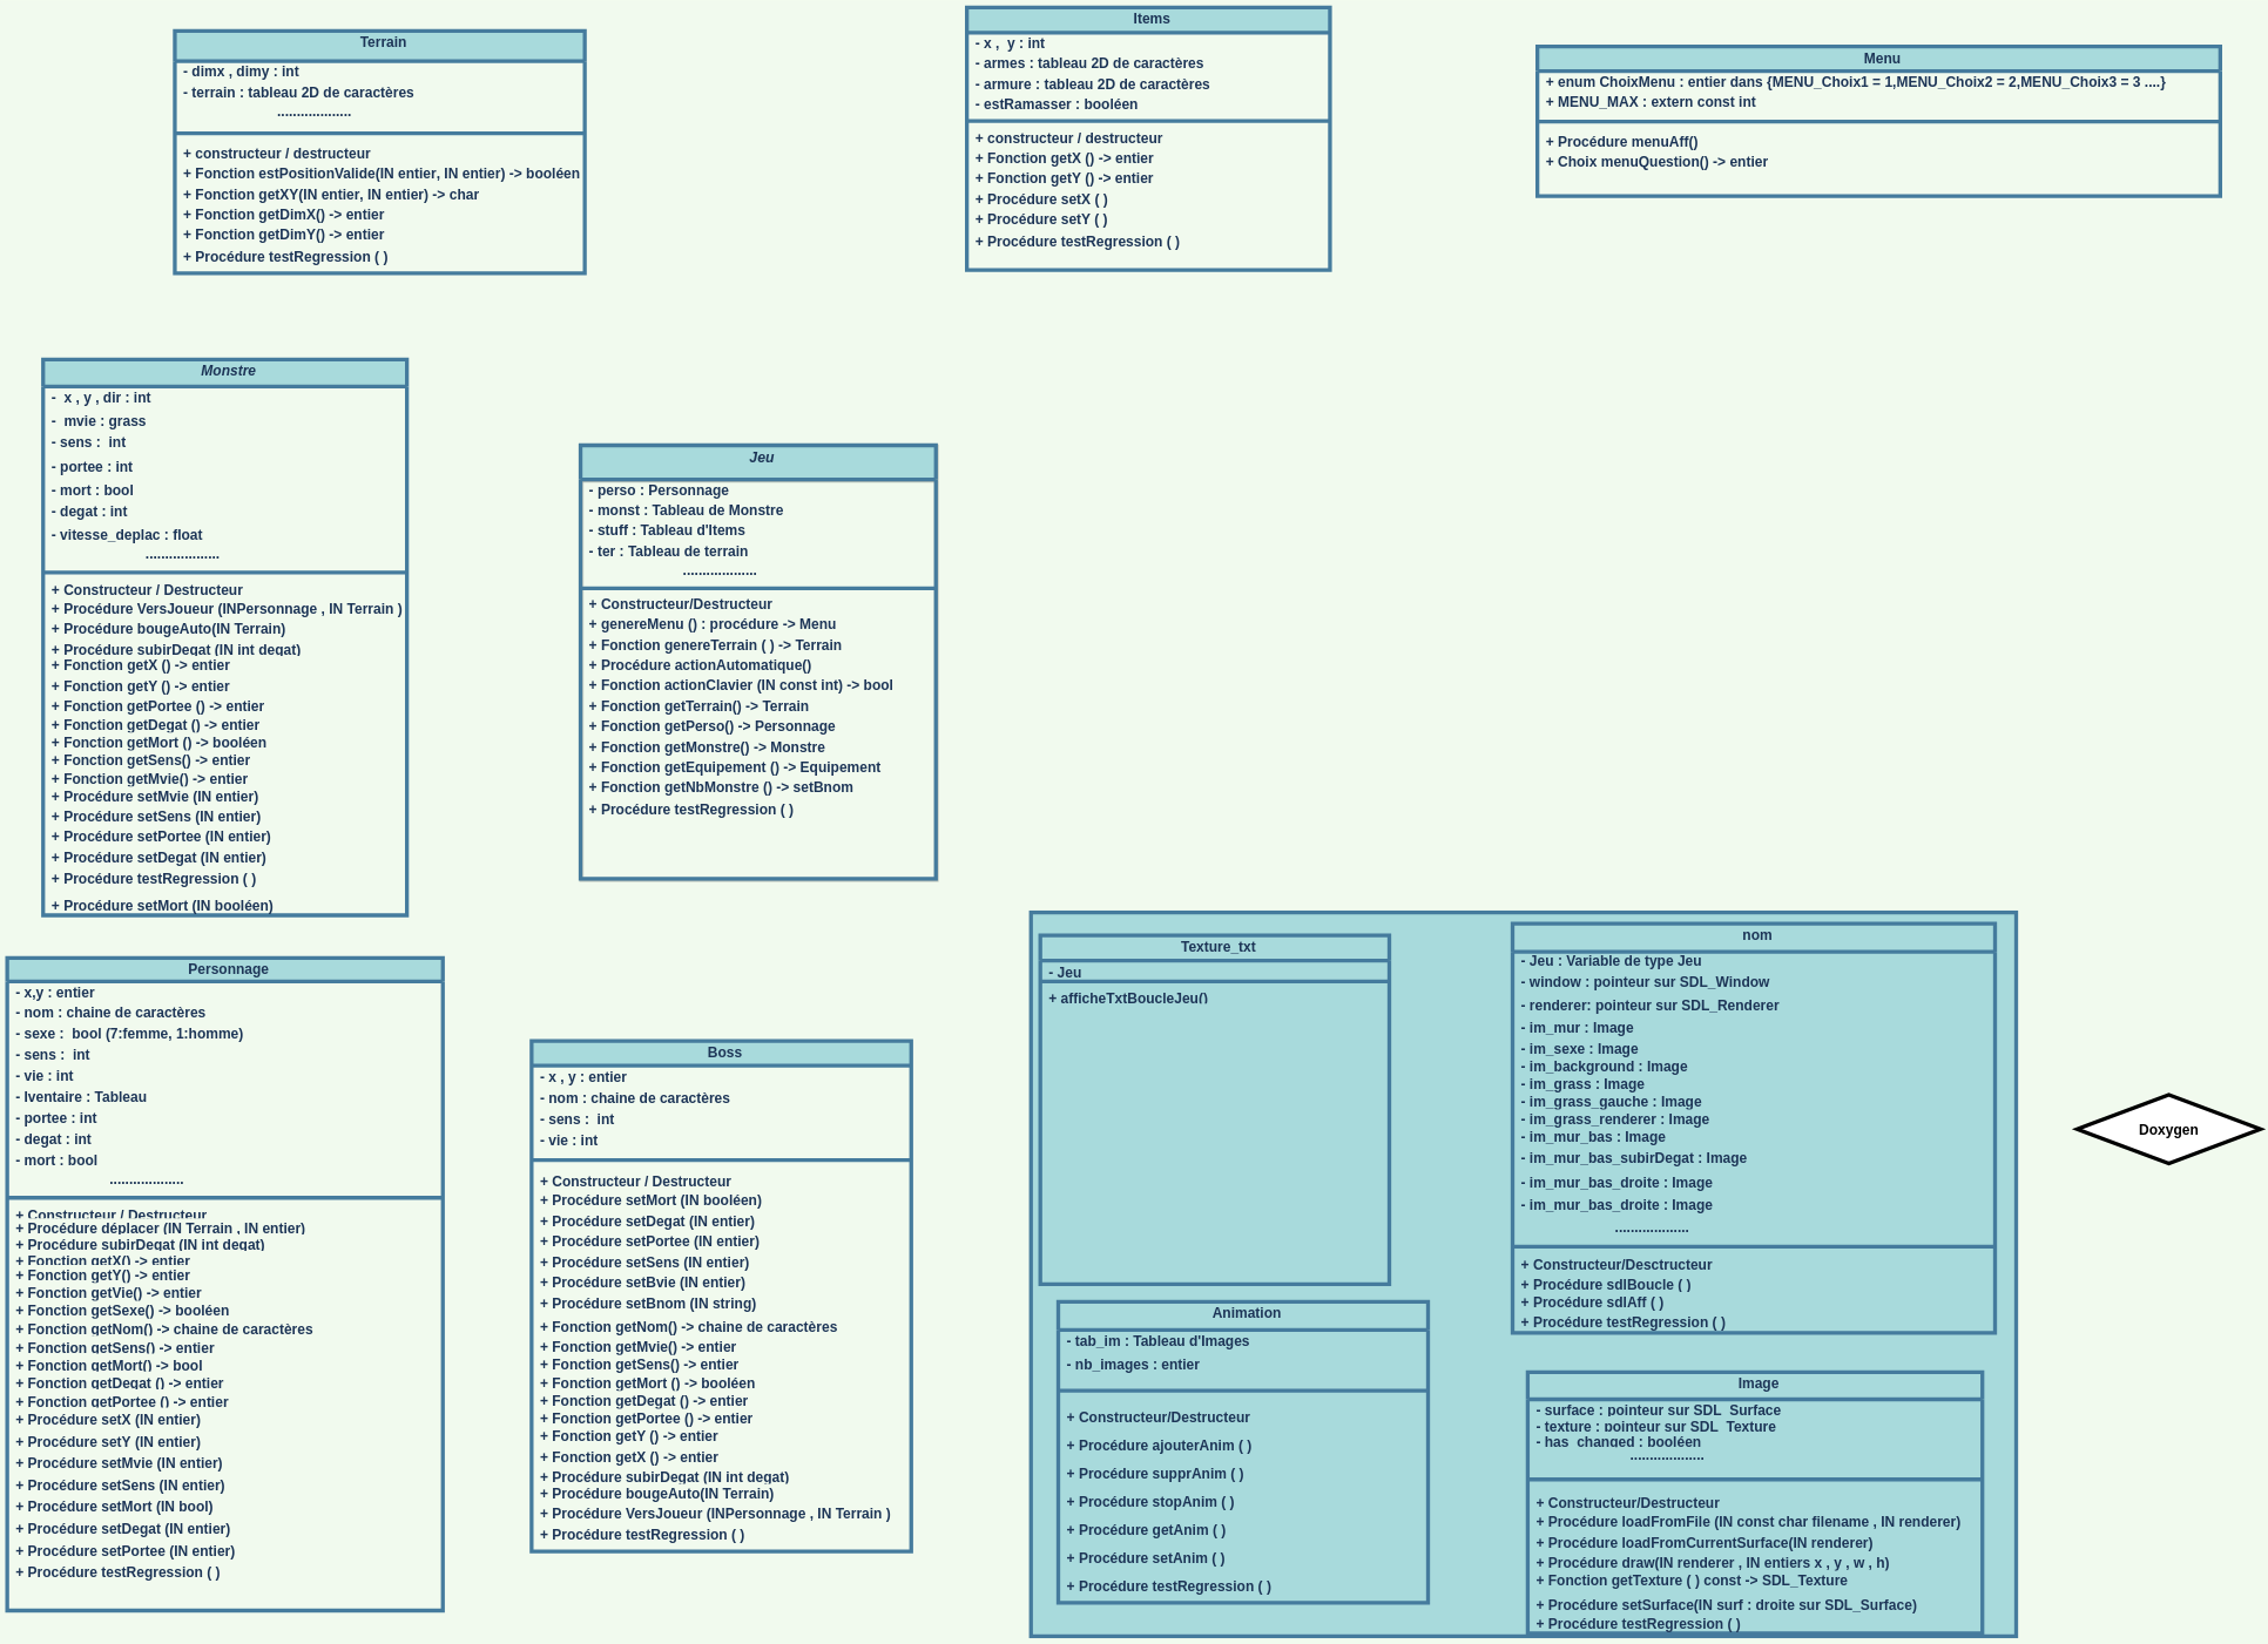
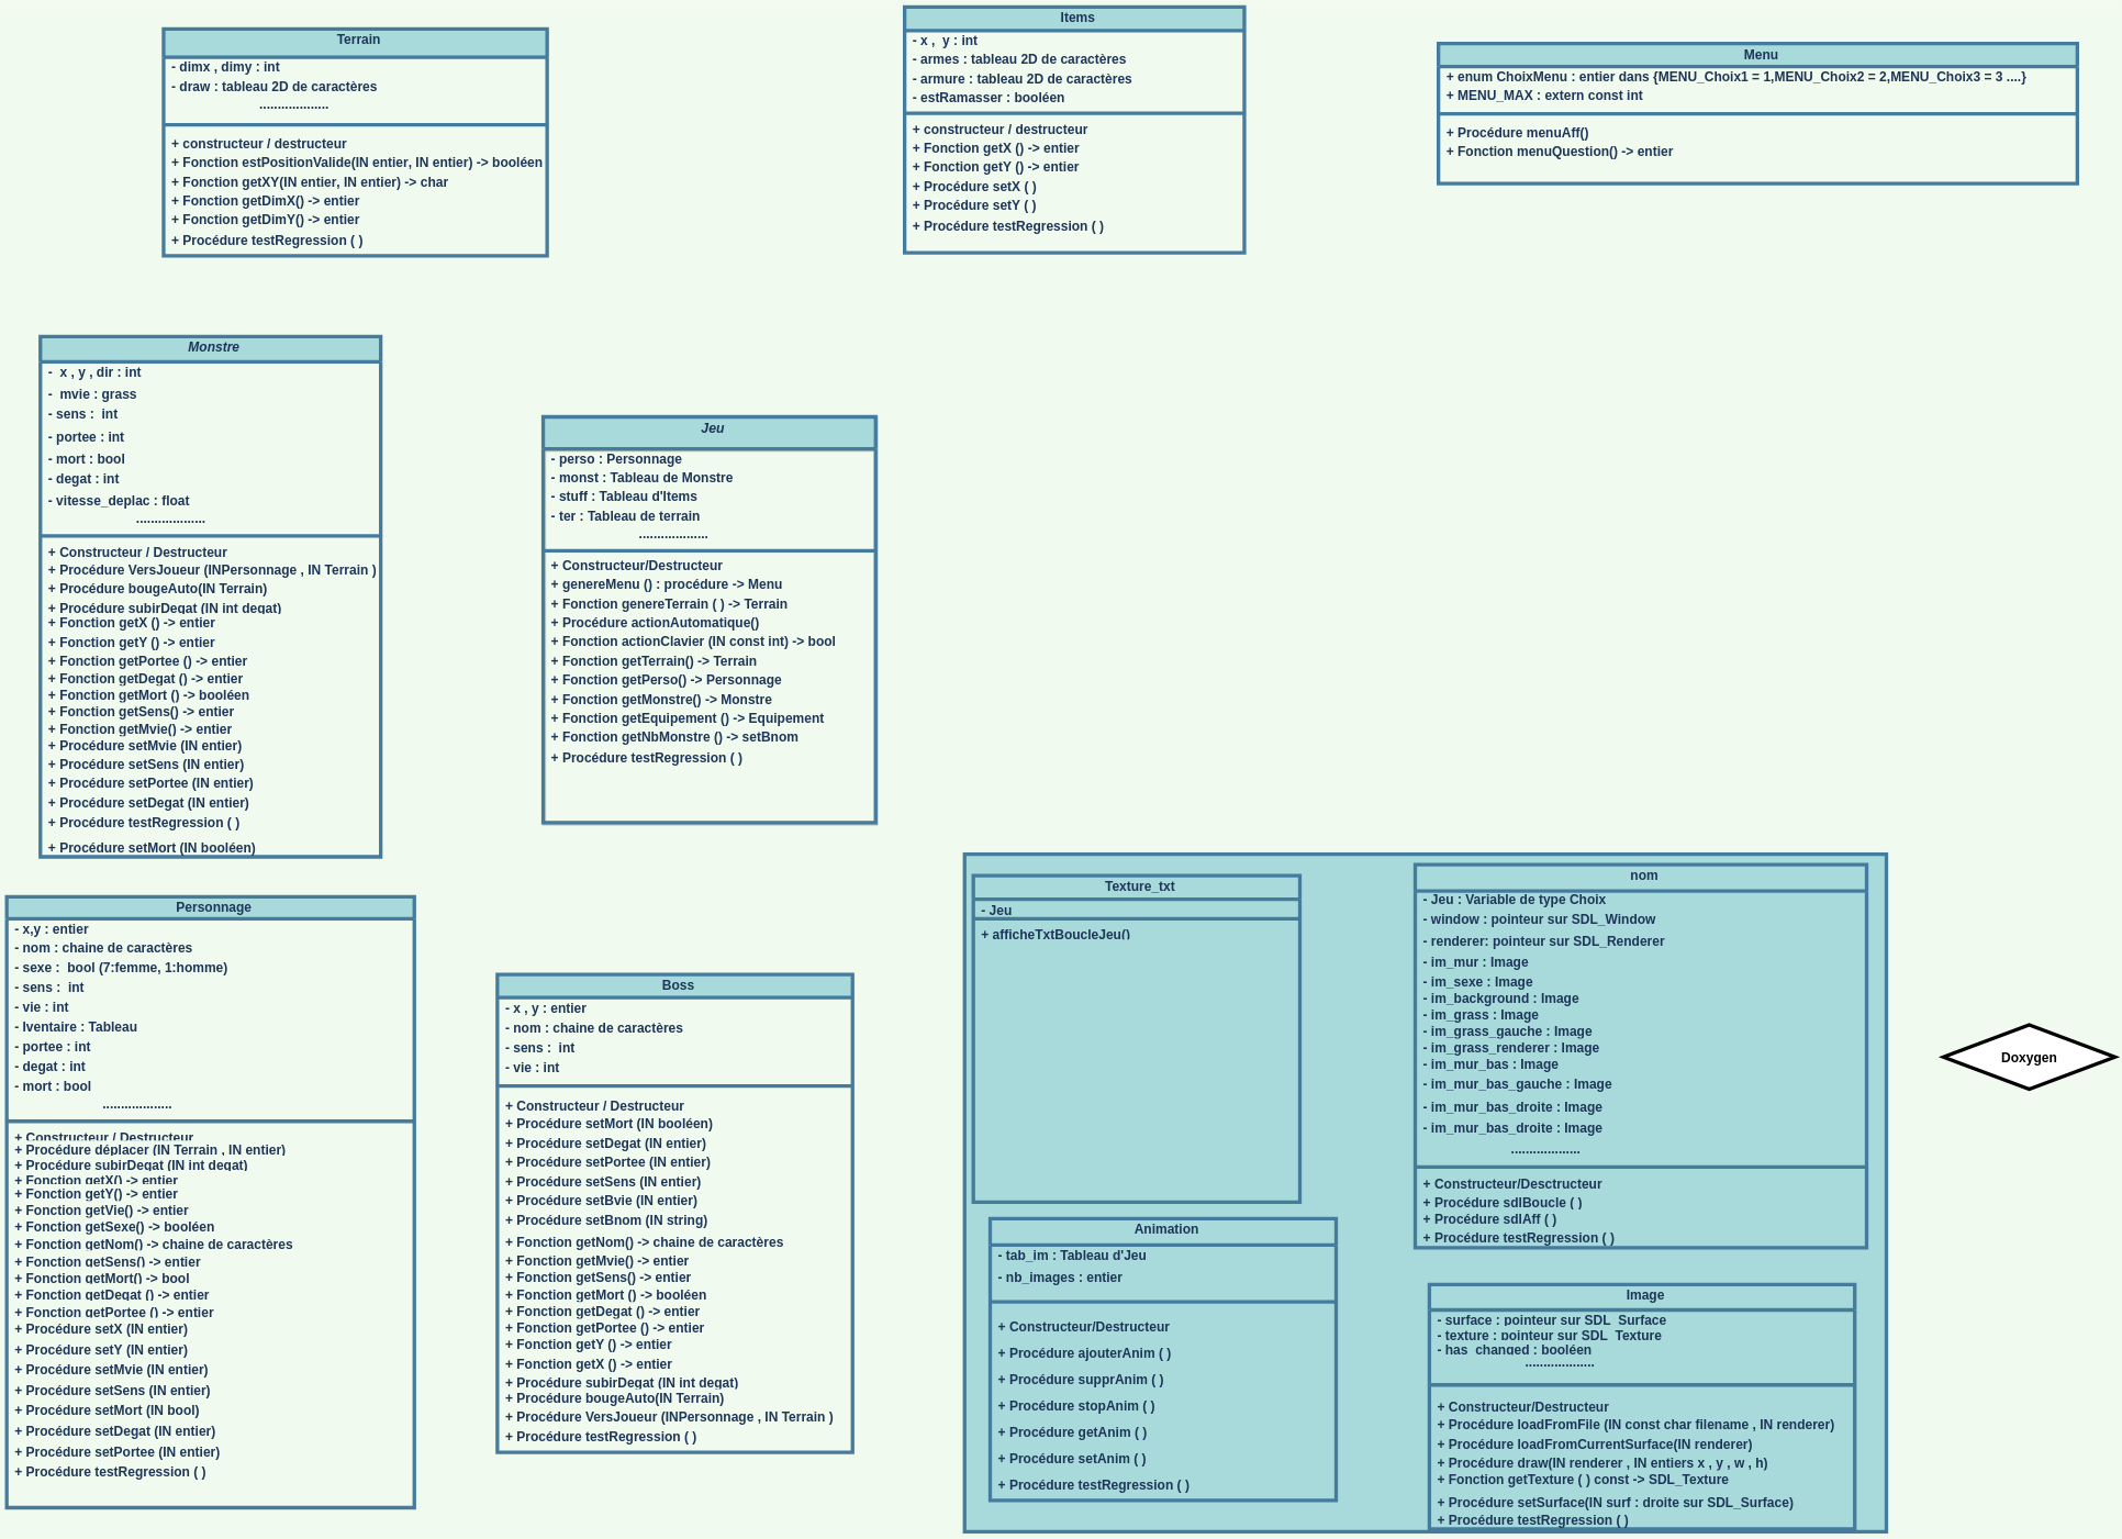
- <mxCell id="118" value="&lt;div style=&quot;font-size: 40px;&quot;&gt;&lt;div style=&quot;font-size: 40px;&quot;&gt;&lt;span style=&quot;font-size: 40px;&quot;&gt;- terrain : tableau 2D de caractères&lt;/span&gt;&lt;br style=&quot;font-size: 40px;&quot;&gt;&lt;/div&gt;&lt;span style=&quot;font-size: 40px;&quot;&gt;&lt;/span&gt;&lt;/div&gt;" style="text;html=1;align=left;verticalAlign=middle;resizable=0;points=[];autosize=1;strokeColor=none;fillColor=none;strokeWidth=11;fontSize=40;fontStyle=1;fontColor=#1D3557;spacing=3;spacingLeft=21;" parent="116" vertex="1"><mxGeometry y="144" width="1164" height="58" as="geometry" /></mxCell>
+ <mxCell id="118" value="&lt;div style=&quot;font-size: 40px;&quot;&gt;&lt;div style=&quot;font-size: 40px;&quot;&gt;&lt;span style=&quot;font-size: 40px;&quot;&gt;- draw : tableau 2D de caractères&lt;/span&gt;&lt;br style=&quot;font-size: 40px;&quot;&gt;&lt;/div&gt;&lt;span style=&quot;font-size: 40px;&quot;&gt;&lt;/span&gt;&lt;/div&gt;" style="text;html=1;align=left;verticalAlign=middle;resizable=0;points=[];autosize=1;strokeColor=none;fillColor=none;strokeWidth=11;fontSize=40;fontStyle=1;fontColor=#1D3557;spacing=3;spacingLeft=21;" parent="116" vertex="1"><mxGeometry y="144" width="1164" height="58" as="geometry" /></mxCell>
- <mxCell id="132" value="&lt;span style=&quot;font-size: 40px;&quot;&gt;+ Choix menuQuestion() -&amp;gt; entier&lt;/span&gt;" style="text;html=1;align=left;verticalAlign=middle;resizable=0;points=[];autosize=1;strokeColor=none;fillColor=none;strokeWidth=11;fontSize=40;fontStyle=1;fontColor=#1D3557;spacing=3;spacingLeft=21;" parent="127" vertex="1"><mxGeometry y="299" width="1939" height="58" as="geometry" /></mxCell>
+ <mxCell id="132" value="&lt;span style=&quot;font-size: 40px;&quot;&gt;+ Fonction menuQuestion() -&amp;gt; entier&lt;/span&gt;" style="text;html=1;align=left;verticalAlign=middle;resizable=0;points=[];autosize=1;strokeColor=none;fillColor=none;strokeWidth=11;fontSize=40;fontStyle=1;fontColor=#1D3557;spacing=3;spacingLeft=21;" parent="127" vertex="1"><mxGeometry y="299" width="1939" height="58" as="geometry" /></mxCell>
- <mxCell id="97" value="- Jeu : Variable de type Jeu" style="text;strokeColor=none;fillColor=none;align=left;verticalAlign=top;spacingLeft=21;spacingRight=4;overflow=hidden;rotatable=0;points=[[0,0.5],[1,0.5]];portConstraint=eastwest;strokeWidth=11;fontSize=40;fontStyle=1;fontColor=#1D3557;spacing=3;spacingTop=-8;spacingBottom=0;" parent="96" vertex="1"><mxGeometry y="80" width="1370" height="60" as="geometry" /></mxCell>
+ <mxCell id="97" value="- Jeu : Variable de type Choix" style="text;strokeColor=none;fillColor=none;align=left;verticalAlign=top;spacingLeft=21;spacingRight=4;overflow=hidden;rotatable=0;points=[[0,0.5],[1,0.5]];portConstraint=eastwest;strokeWidth=11;fontSize=40;fontStyle=1;fontColor=#1D3557;spacing=3;spacingTop=-8;spacingBottom=0;" parent="96" vertex="1"><mxGeometry y="80" width="1370" height="60" as="geometry" /></mxCell>
- <mxCell id="107" value="- im_mur_bas_subirDegat : Image" style="text;strokeColor=none;fillColor=none;align=left;verticalAlign=top;spacingLeft=21;spacingRight=4;overflow=hidden;rotatable=0;points=[[0,0.5],[1,0.5]];portConstraint=eastwest;strokeWidth=11;fontSize=40;fontStyle=1;fontColor=#1D3557;spacing=3;spacingTop=-8;spacingBottom=0;" parent="96" vertex="1"><mxGeometry y="640" width="1370" height="70" as="geometry" /></mxCell>
+ <mxCell id="107" value="- im_mur_bas_gauche : Image" style="text;strokeColor=none;fillColor=none;align=left;verticalAlign=top;spacingLeft=21;spacingRight=4;overflow=hidden;rotatable=0;points=[[0,0.5],[1,0.5]];portConstraint=eastwest;strokeWidth=11;fontSize=40;fontStyle=1;fontColor=#1D3557;spacing=3;spacingTop=-8;spacingBottom=0;" parent="96" vertex="1"><mxGeometry y="640" width="1370" height="70" as="geometry" /></mxCell>
- <mxCell id="148" value="- tab_im : Tableau d'Images" style="text;strokeColor=none;fillColor=none;align=left;verticalAlign=top;spacingLeft=21;spacingRight=4;overflow=hidden;rotatable=0;points=[[0,0.5],[1,0.5]];portConstraint=eastwest;strokeWidth=11;fontSize=40;fontStyle=1;fontColor=#1D3557;spacing=3;" parent="147" vertex="1"><mxGeometry y="80" width="1050" height="65" as="geometry" /></mxCell>
+ <mxCell id="148" value="- tab_im : Tableau d'Jeu" style="text;strokeColor=none;fillColor=none;align=left;verticalAlign=top;spacingLeft=21;spacingRight=4;overflow=hidden;rotatable=0;points=[[0,0.5],[1,0.5]];portConstraint=eastwest;strokeWidth=11;fontSize=40;fontStyle=1;fontColor=#1D3557;spacing=3;" parent="147" vertex="1"><mxGeometry y="80" width="1050" height="65" as="geometry" /></mxCell>
